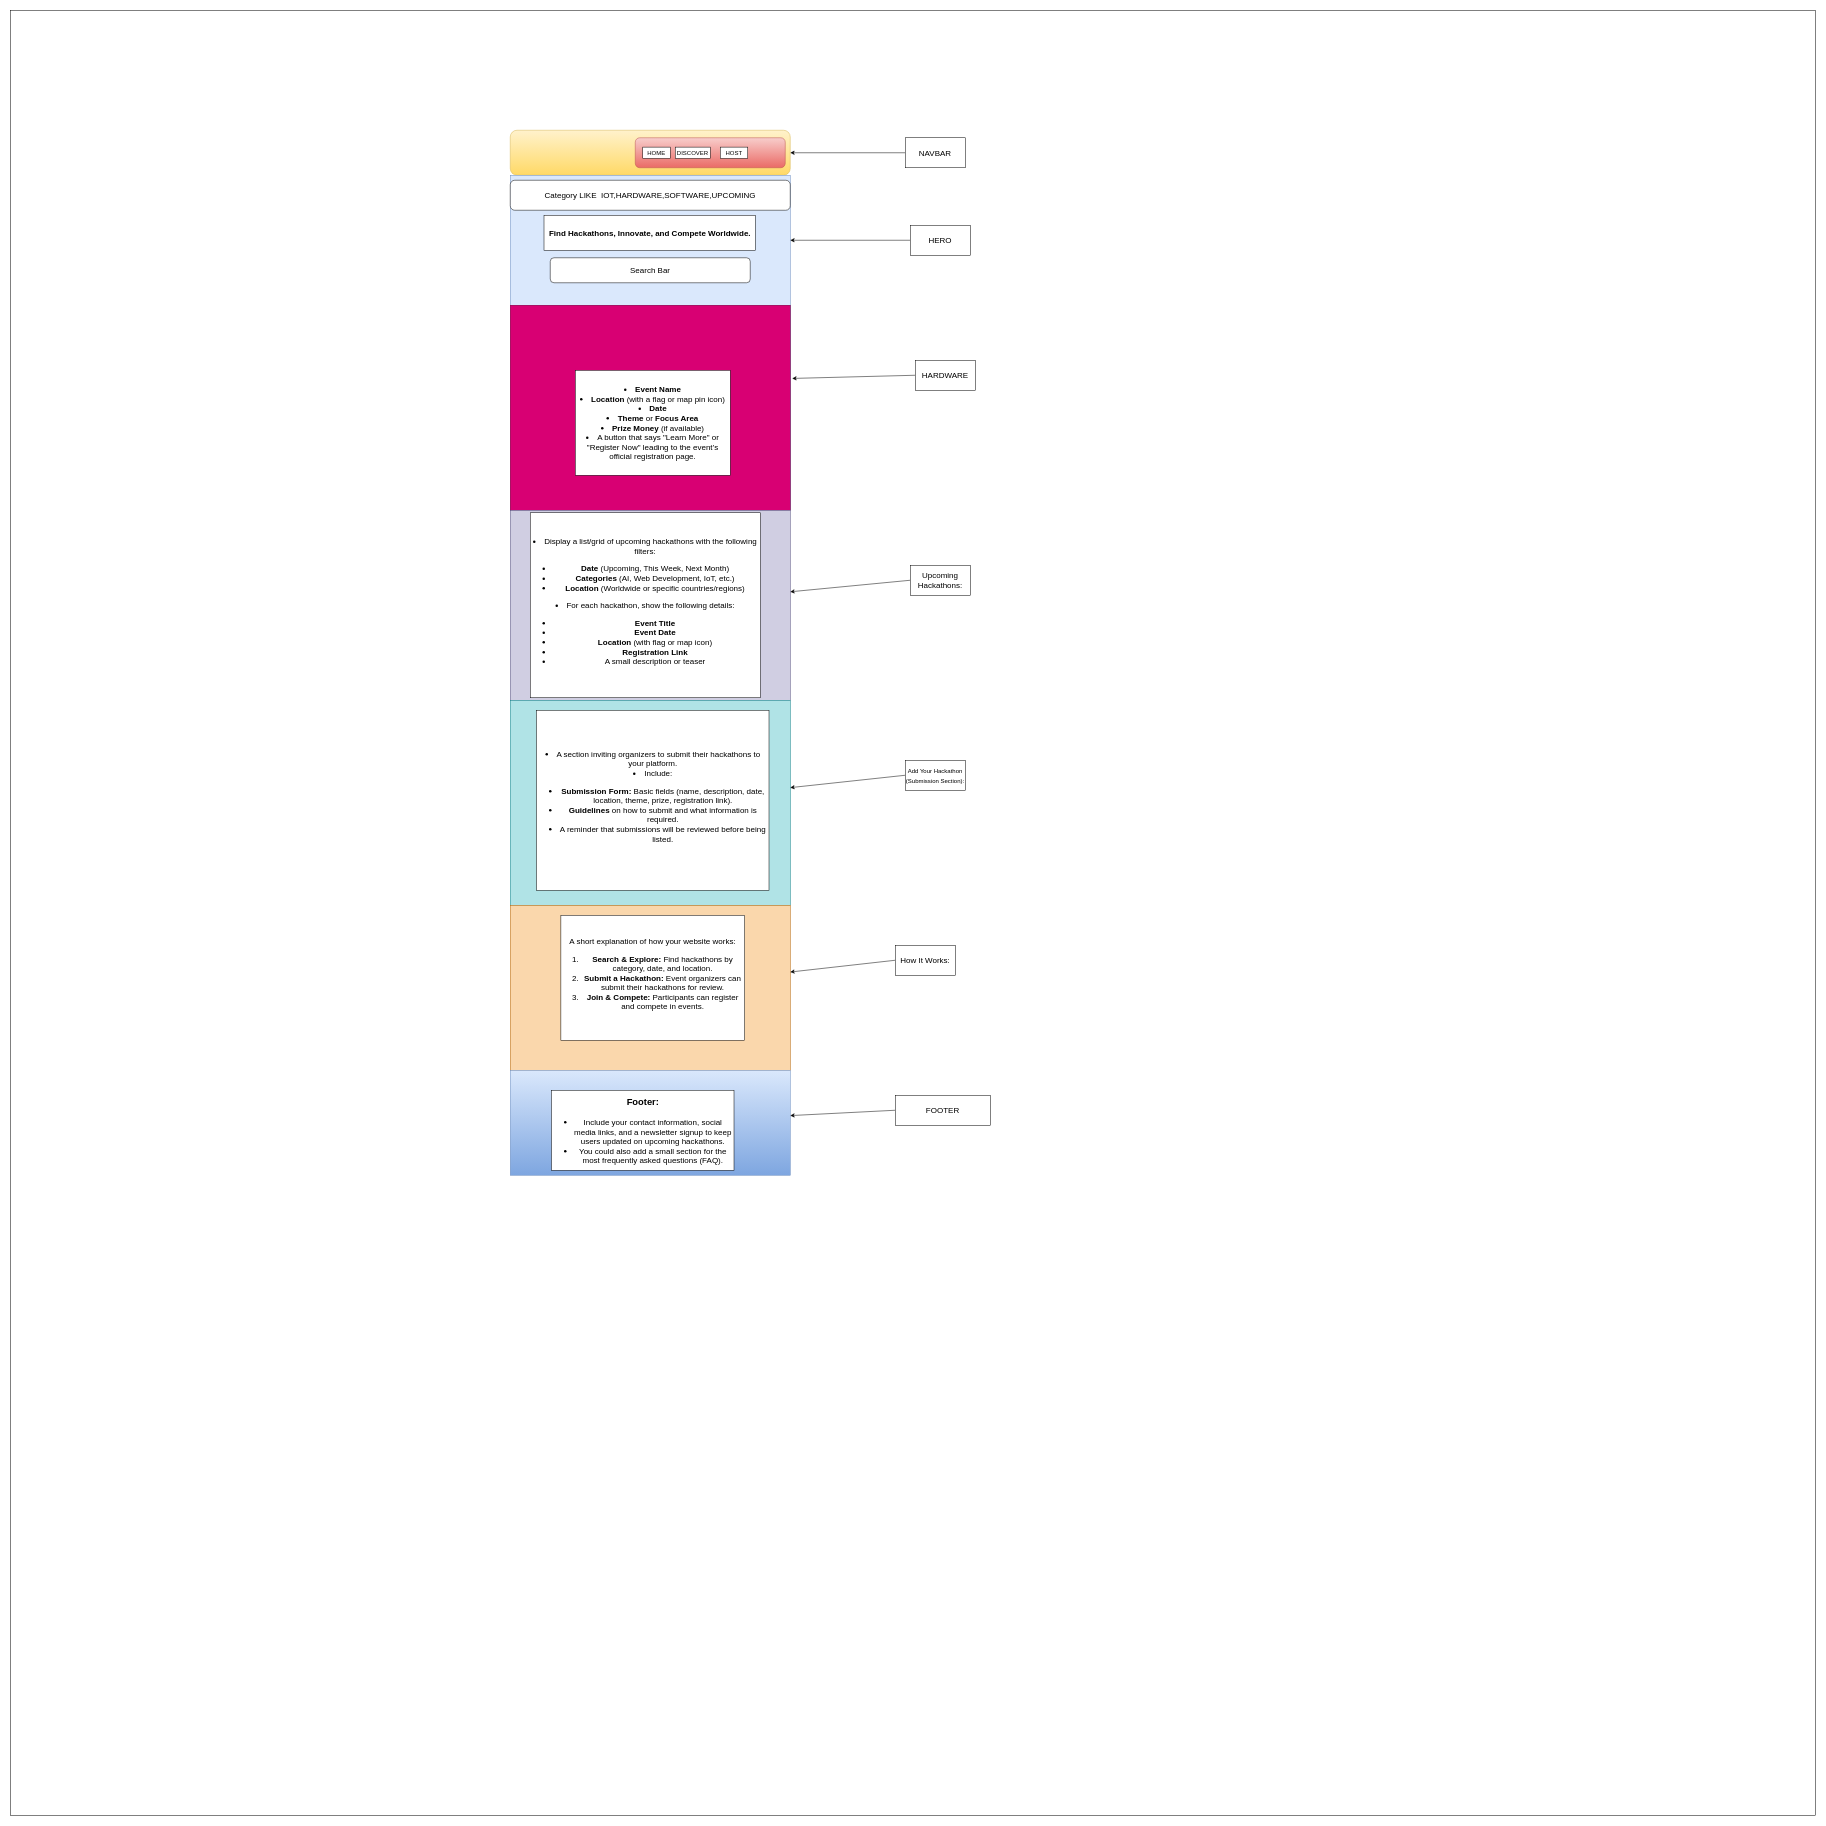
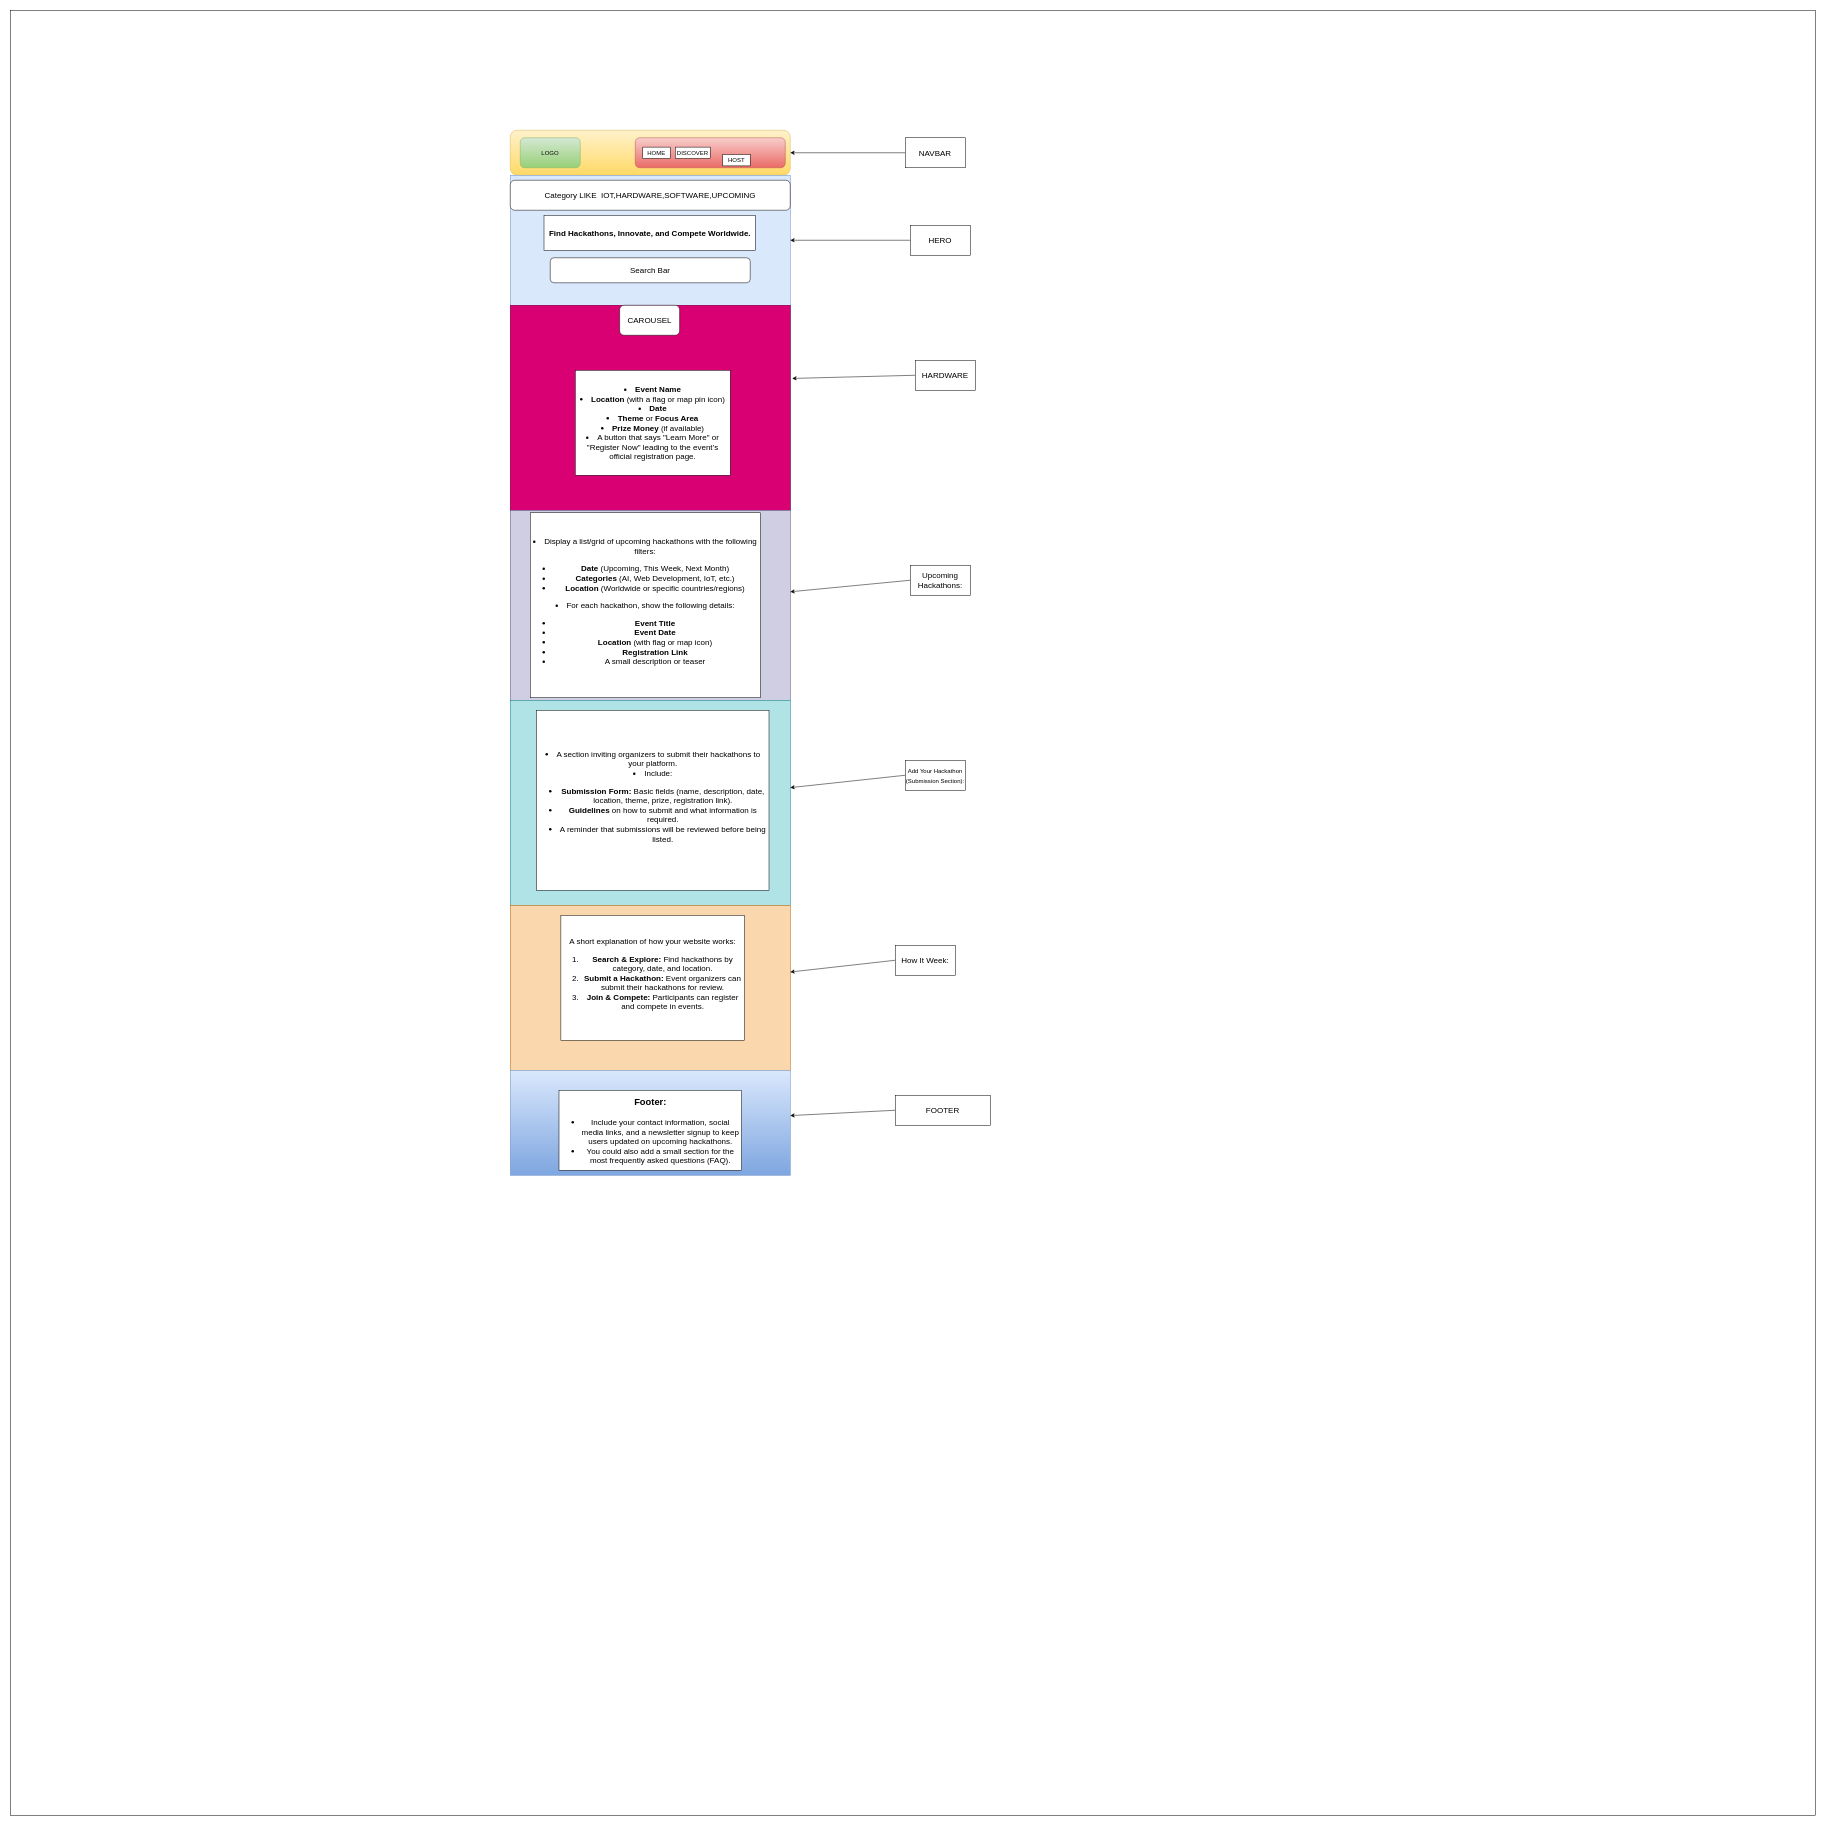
+ <mxCell id="4" value="LOGO" style="rounded=1;whiteSpace=wrap;html=1;fillColor=#d5e8d4;gradientColor=#97d077;strokeColor=#82b366;" parent="1" vertex="1"><mxGeometry x="1040" y="275" width="120" height="60" as="geometry" /></mxCell>
- <mxCell id="8" value="HOST" style="rounded=0;whiteSpace=wrap;html=1;" parent="1" vertex="1"><mxGeometry x="1440" y="293.75" width="55" height="22.5" as="geometry" /></mxCell>
+ <mxCell id="8" value="HOST" style="rounded=0;whiteSpace=wrap;html=1;" parent="1" vertex="1"><mxGeometry x="1445" y="308.75" width="55" height="22.5" as="geometry" /></mxCell>
+ <mxCell id="20" value="CAROUSEL" style="rounded=1;whiteSpace=wrap;html=1;fontSize=16;" vertex="1" parent="1"><mxGeometry x="1238.75" y="610" width="120" height="60" as="geometry" /></mxCell>
- <mxCell id="34" value="How It Works:" style="rounded=0;whiteSpace=wrap;html=1;fontSize=16;" vertex="1" parent="1"><mxGeometry x="1790" y="1890" width="120" height="60" as="geometry" /></mxCell>
+ <mxCell id="34" value="How It Week:" style="rounded=0;whiteSpace=wrap;html=1;fontSize=16;" vertex="1" parent="1"><mxGeometry x="1790" y="1890" width="120" height="60" as="geometry" /></mxCell>
- <mxCell id="37" value="&lt;h3 data-end=&quot;2943&quot; data-start=&quot;2925&quot;&gt;&lt;strong data-end=&quot;2943&quot; data-start=&quot;2932&quot;&gt;Footer:&lt;/strong&gt;&lt;/h3&gt;&lt;ul data-end=&quot;3159&quot; data-start=&quot;2947&quot;&gt;&lt;li data-end=&quot;3072&quot; data-start=&quot;2947&quot;&gt;Include your contact information, social media links, and a newsletter signup to keep users updated on upcoming hackathons.&lt;/li&gt;&lt;li data-end=&quot;3159&quot; data-start=&quot;3076&quot;&gt;You could also add a small section for the most frequently asked questions (FAQ).&lt;/li&gt;&lt;/ul&gt;" style="rounded=0;whiteSpace=wrap;html=1;fontSize=16;" vertex="1" parent="1"><mxGeometry x="1102.5" y="2180" width="365" height="160" as="geometry" /></mxCell>
+ <mxCell id="37" value="&lt;h3 data-end=&quot;2943&quot; data-start=&quot;2925&quot;&gt;&lt;strong data-end=&quot;2943&quot; data-start=&quot;2932&quot;&gt;Footer:&lt;/strong&gt;&lt;/h3&gt;&lt;ul data-end=&quot;3159&quot; data-start=&quot;2947&quot;&gt;&lt;li data-end=&quot;3072&quot; data-start=&quot;2947&quot;&gt;Include your contact information, social media links, and a newsletter signup to keep users updated on upcoming hackathons.&lt;/li&gt;&lt;li data-end=&quot;3159&quot; data-start=&quot;3076&quot;&gt;You could also add a small section for the most frequently asked questions (FAQ).&lt;/li&gt;&lt;/ul&gt;" style="rounded=0;whiteSpace=wrap;html=1;fontSize=16;" vertex="1" parent="1"><mxGeometry x="1117.5" y="2180" width="365" height="160" as="geometry" /></mxCell>
